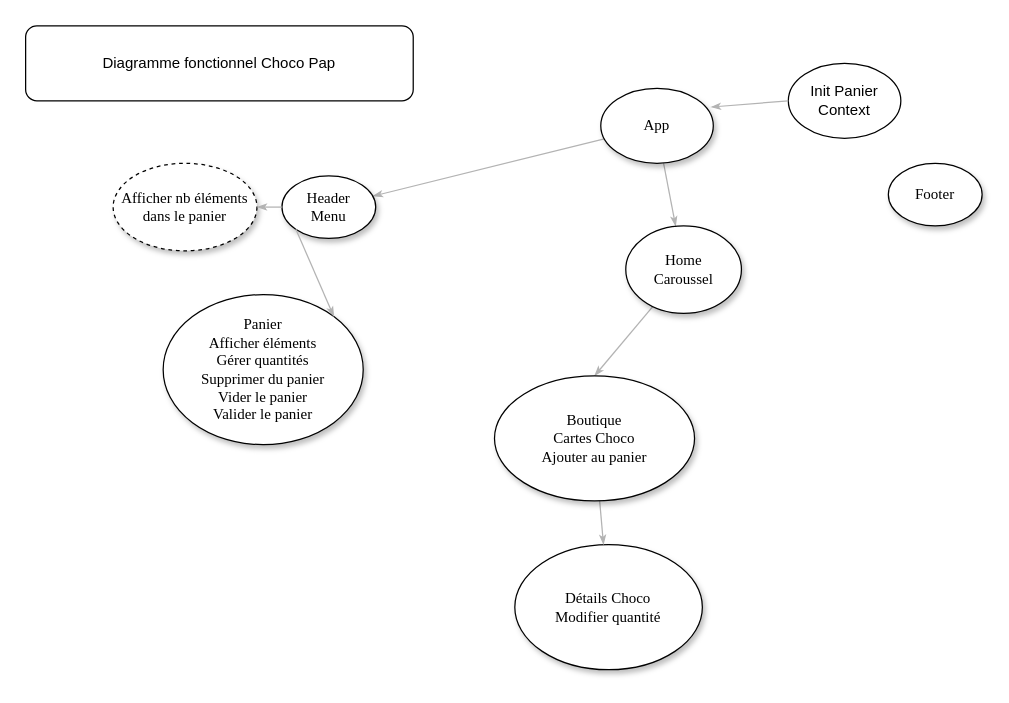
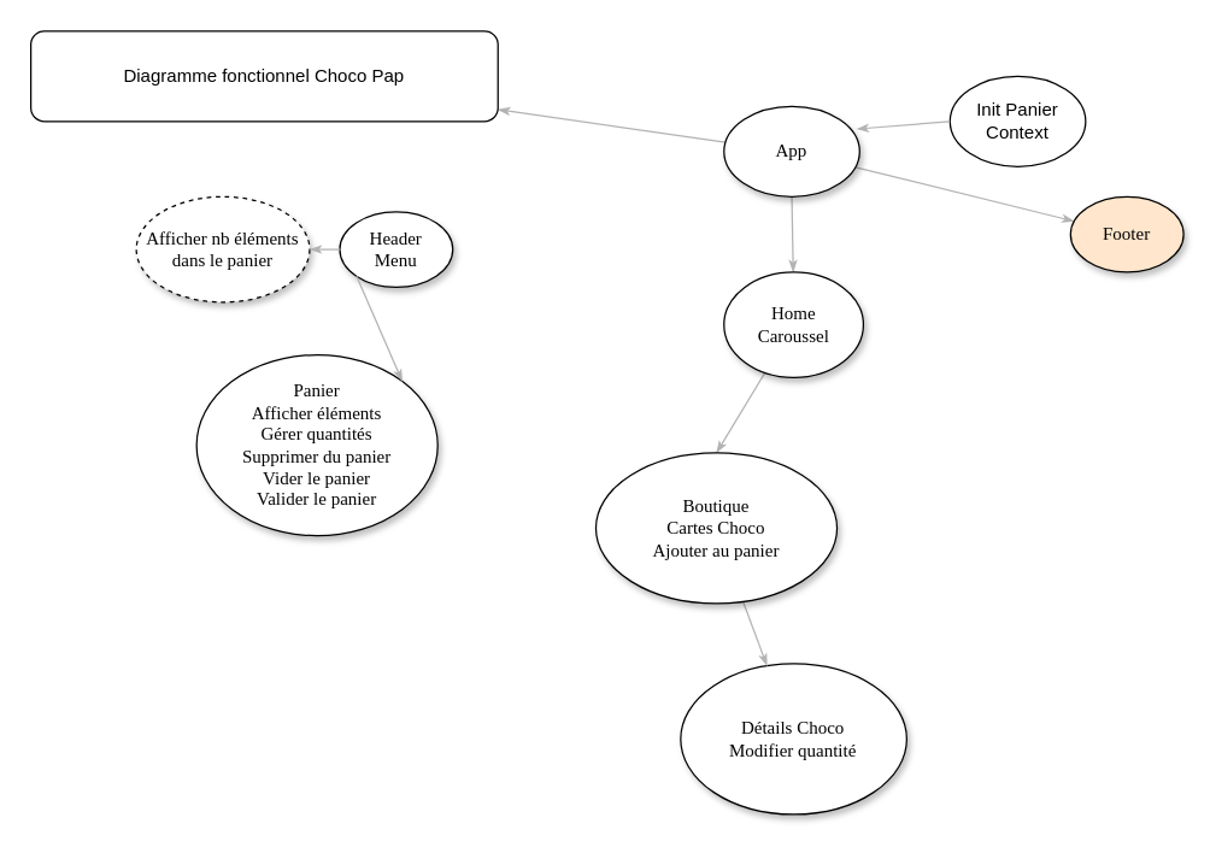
+ <mxCell id="4" value="" style="edgeStyle=none;rounded=1;html=1;labelBackgroundColor=none;startArrow=none;startFill=0;startSize=5;endArrow=classicThin;endFill=1;endSize=5;jettySize=auto;orthogonalLoop=1;strokeColor=#B3B3B3;strokeWidth=1;fontFamily=Verdana;fontSize=12" parent="1" source="5" target="8" edge="1"><mxGeometry relative="1" as="geometry" /></mxCell>
- <mxCell id="3" value="" style="edgeStyle=none;rounded=1;html=1;labelBackgroundColor=none;startArrow=none;startFill=0;startSize=5;endArrow=classicThin;endFill=1;endSize=5;jettySize=auto;orthogonalLoop=1;strokeColor=#B3B3B3;strokeWidth=1;fontFamily=Verdana;fontSize=12" parent="1" source="5" target="10" edge="1"><mxGeometry relative="1" as="geometry" /></mxCell>
+ <mxCell id="3" value="" style="edgeStyle=none;rounded=1;html=1;labelBackgroundColor=none;startArrow=none;startFill=0;startSize=5;endArrow=classicThin;endFill=1;endSize=5;jettySize=auto;orthogonalLoop=1;strokeColor=#B3B3B3;strokeWidth=1;fontFamily=Verdana;fontSize=12;" parent="1" source="5" target="19" edge="1"><mxGeometry relative="1" as="geometry" /></mxCell>
- <mxCell id="8" value="&lt;span&gt;Footer&lt;/span&gt;" style="ellipse;whiteSpace=wrap;html=1;rounded=0;shadow=1;comic=0;labelBackgroundColor=none;strokeWidth=1;fontFamily=Verdana;fontSize=12;align=center;" parent="1" vertex="1"><mxGeometry x="710" y="130" width="75" height="50" as="geometry" /></mxCell>
+ <mxCell id="8" value="&lt;span&gt;Footer&lt;/span&gt;" style="ellipse;whiteSpace=wrap;html=1;rounded=0;shadow=1;comic=0;labelBackgroundColor=none;strokeWidth=1;fontFamily=Verdana;fontSize=12;align=center;fillColor=#ffe6cc;" parent="1" vertex="1"><mxGeometry x="710" y="130" width="75" height="50" as="geometry" /></mxCell>
- <mxCell id="7" value="&lt;span&gt;Home&lt;/span&gt;&lt;div&gt;&lt;span&gt;Caroussel&lt;/span&gt;&lt;/div&gt;" style="ellipse;whiteSpace=wrap;html=1;rounded=0;shadow=1;comic=0;labelBackgroundColor=none;strokeWidth=1;fontFamily=Verdana;fontSize=12;align=center;" parent="1" vertex="1"><mxGeometry x="500" y="180" width="92.5" height="70" as="geometry" /></mxCell>
+ <mxCell id="7" value="&lt;span&gt;Home&lt;/span&gt;&lt;div&gt;&lt;span&gt;Caroussel&lt;/span&gt;&lt;/div&gt;" style="ellipse;whiteSpace=wrap;html=1;rounded=0;shadow=1;comic=0;labelBackgroundColor=none;strokeWidth=1;fontFamily=Verdana;fontSize=12;align=center;" parent="1" vertex="1"><mxGeometry x="480" y="180" width="92.5" height="70" as="geometry" /></mxCell>
- <mxCell id="9" value="Détails Choco&lt;div&gt;Modifier quantité&lt;/div&gt;" style="ellipse;whiteSpace=wrap;html=1;rounded=0;shadow=1;comic=0;labelBackgroundColor=none;strokeWidth=1;fontFamily=Verdana;fontSize=12;align=center;" parent="1" vertex="1"><mxGeometry x="411.25" y="435" width="150" height="100" as="geometry" /></mxCell>
+ <mxCell id="9" value="Détails Choco&lt;div&gt;Modifier quantité&lt;/div&gt;" style="ellipse;whiteSpace=wrap;html=1;rounded=0;shadow=1;comic=0;labelBackgroundColor=none;strokeWidth=1;fontFamily=Verdana;fontSize=12;align=center;" parent="1" vertex="1"><mxGeometry x="451.25" y="440" width="150" height="100" as="geometry" /></mxCell>
